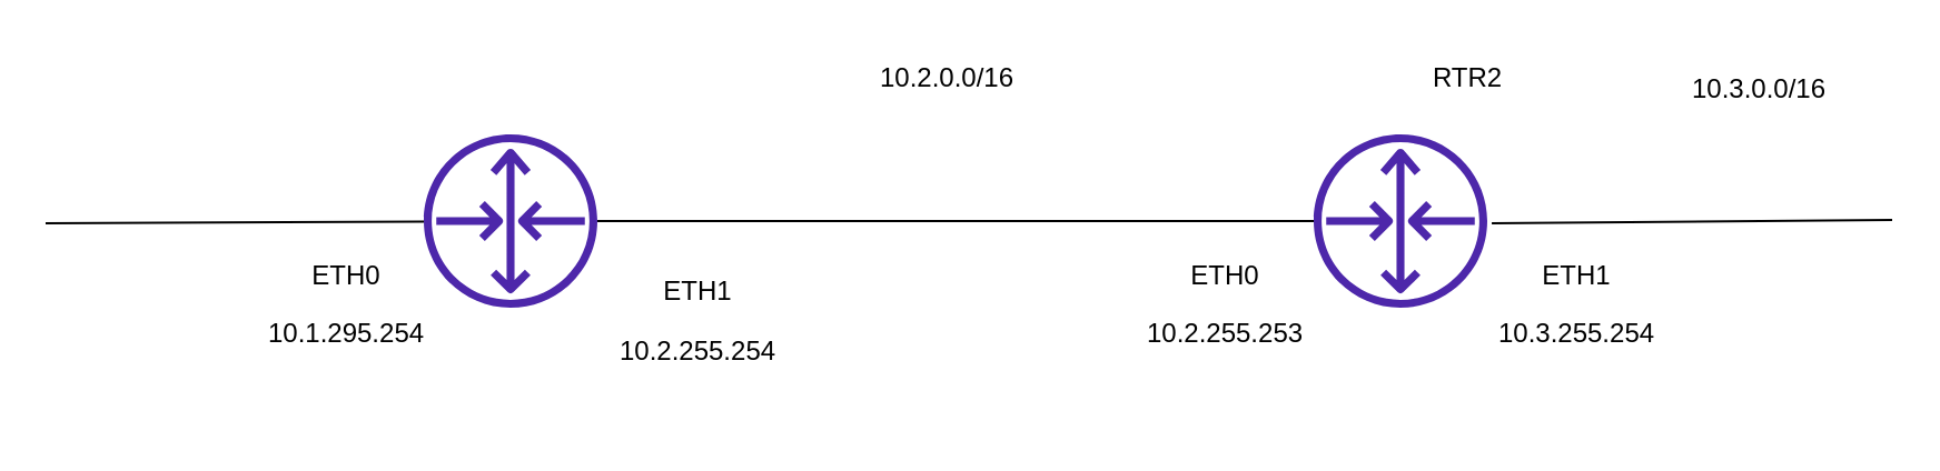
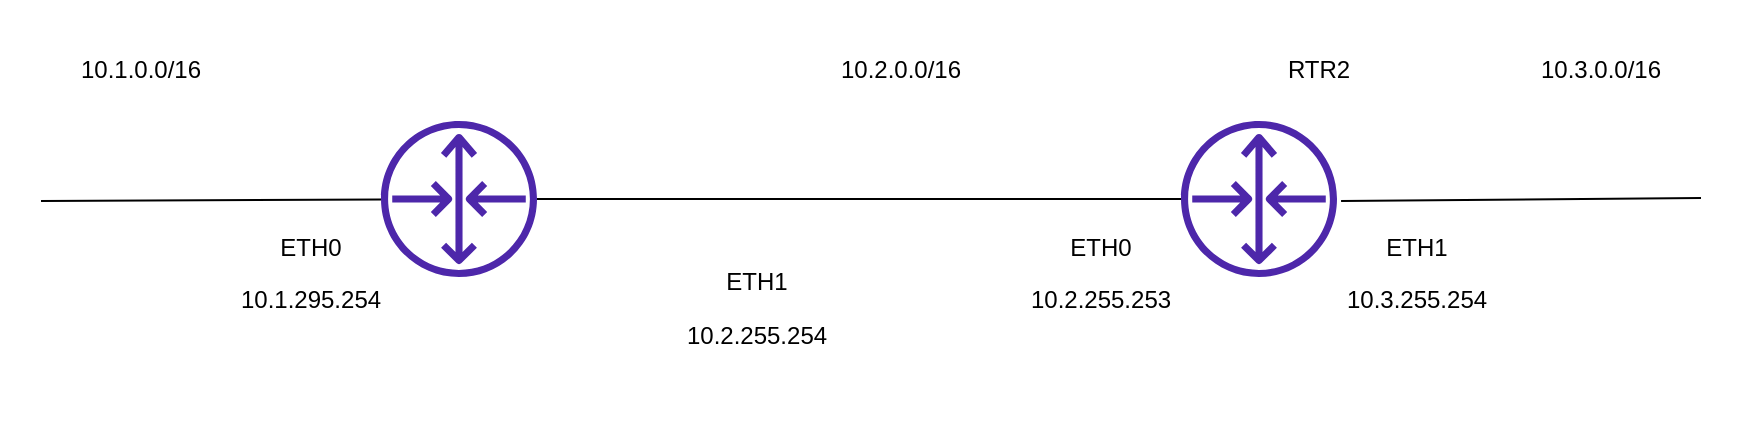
+ <mxCell id="7" value="10.1.0.0/16" style="text;html=1;align=center;verticalAlign=middle;resizable=0;points=[];autosize=1;strokeColor=none;fillColor=none;" vertex="1" parent="1"><mxGeometry x="30" y="20" width="80" height="30" as="geometry" /></mxCell>
- <mxCell id="9" value="10.2.0.0/16" style="text;html=1;align=center;verticalAlign=middle;resizable=0;points=[];autosize=1;strokeColor=none;fillColor=none;" vertex="1" parent="1"><mxGeometry x="385" y="20" width="80" height="30" as="geometry" /></mxCell>
+ <mxCell id="9" value="10.2.0.0/16" style="text;html=1;align=center;verticalAlign=middle;resizable=0;points=[];autosize=1;strokeColor=none;fillColor=none;" vertex="1" parent="1"><mxGeometry x="410" y="20" width="80" height="30" as="geometry" /></mxCell>
- <mxCell id="10" value="10.3.0.0/16" style="text;html=1;align=center;verticalAlign=middle;resizable=0;points=[];autosize=1;strokeColor=none;fillColor=none;" vertex="1" parent="1"><mxGeometry x="750" y="25" width="80" height="30" as="geometry" /></mxCell>
+ <mxCell id="10" value="10.3.0.0/16" style="text;html=1;align=center;verticalAlign=middle;resizable=0;points=[];autosize=1;strokeColor=none;fillColor=none;" vertex="1" parent="1"><mxGeometry x="760" y="20" width="80" height="30" as="geometry" /></mxCell>
- <mxCell id="12" value="&lt;div&gt;ETH1&lt;p&gt;10.2.255.254&lt;/p&gt;&lt;/div&gt;" style="text;html=1;align=center;verticalAlign=middle;resizable=0;points=[];autosize=1;strokeColor=none;fillColor=none;" vertex="1" parent="1"><mxGeometry x="268" y="115" width="90" height="70" as="geometry" /></mxCell>
+ <mxCell id="12" value="&lt;div&gt;ETH1&lt;p&gt;10.2.255.254&lt;/p&gt;&lt;/div&gt;" style="text;html=1;align=center;verticalAlign=middle;resizable=0;points=[];autosize=1;strokeColor=none;fillColor=none;" vertex="1" parent="1"><mxGeometry x="333" y="125" width="90" height="70" as="geometry" /></mxCell>
